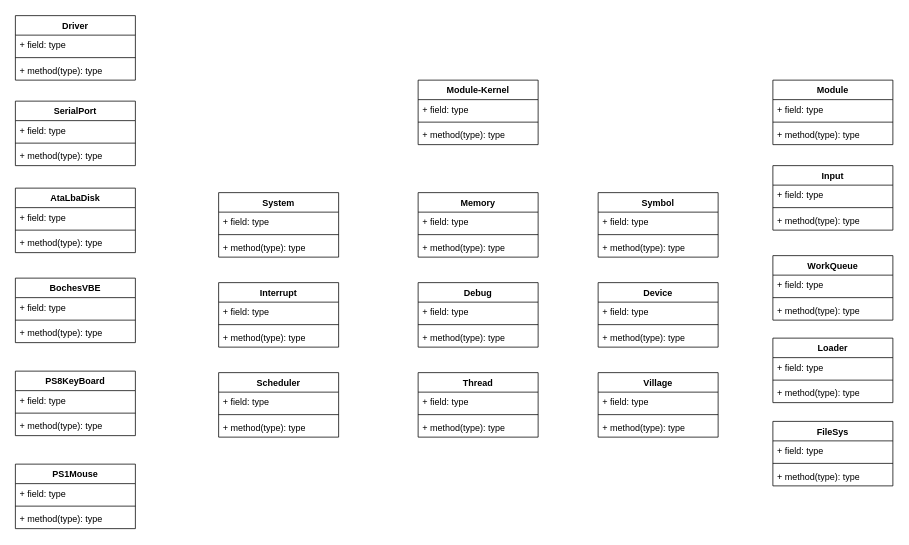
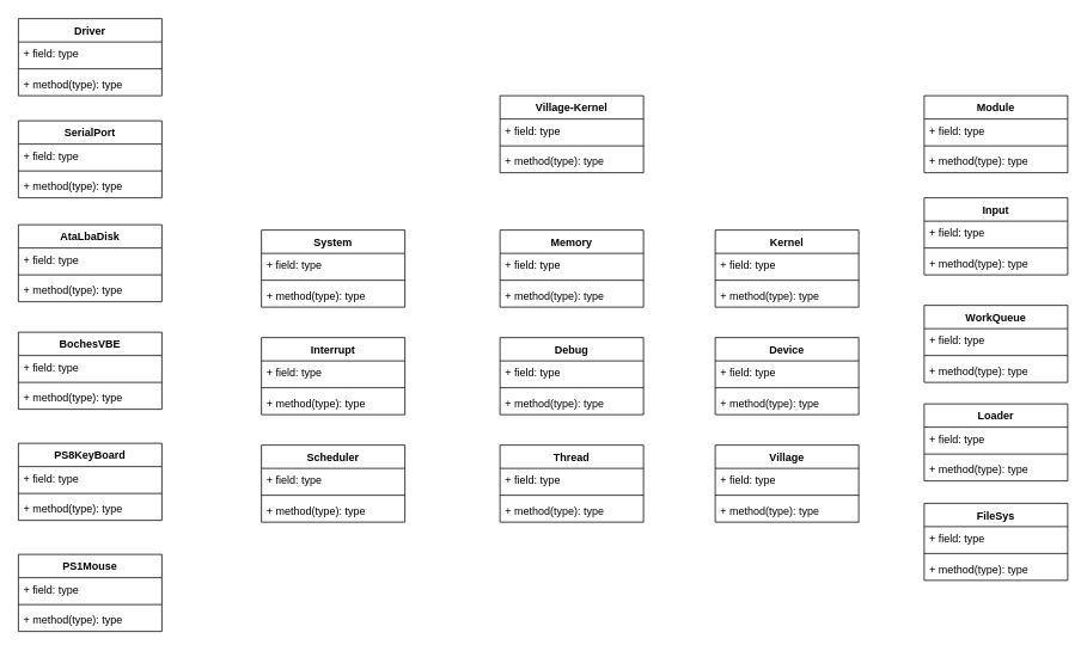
- <mxCell id="2" value="Module-Kernel" style="swimlane;fontStyle=1;align=center;verticalAlign=top;childLayout=stackLayout;horizontal=1;startSize=26;horizontalStack=0;resizeParent=1;resizeParentMax=0;resizeLast=0;collapsible=1;marginBottom=0;whiteSpace=wrap;html=1;" parent="1" vertex="1"><mxGeometry x="557" y="106" width="160" height="86" as="geometry" /></mxCell>
+ <mxCell id="2" value="Village-Kernel" style="swimlane;fontStyle=1;align=center;verticalAlign=top;childLayout=stackLayout;horizontal=1;startSize=26;horizontalStack=0;resizeParent=1;resizeParentMax=0;resizeLast=0;collapsible=1;marginBottom=0;whiteSpace=wrap;html=1;" parent="1" vertex="1"><mxGeometry x="557" y="106" width="160" height="86" as="geometry" /></mxCell>
- <mxCell id="35" value="Symbol" style="swimlane;fontStyle=1;align=center;verticalAlign=top;childLayout=stackLayout;horizontal=1;startSize=26;horizontalStack=0;resizeParent=1;resizeParentMax=0;resizeLast=0;collapsible=1;marginBottom=0;whiteSpace=wrap;html=1;" parent="1" vertex="1"><mxGeometry x="797" y="256" width="160" height="86" as="geometry" /></mxCell>
+ <mxCell id="35" value="Kernel" style="swimlane;fontStyle=1;align=center;verticalAlign=top;childLayout=stackLayout;horizontal=1;startSize=26;horizontalStack=0;resizeParent=1;resizeParentMax=0;resizeLast=0;collapsible=1;marginBottom=0;whiteSpace=wrap;html=1;" parent="1" vertex="1"><mxGeometry x="797" y="256" width="160" height="86" as="geometry" /></mxCell>
